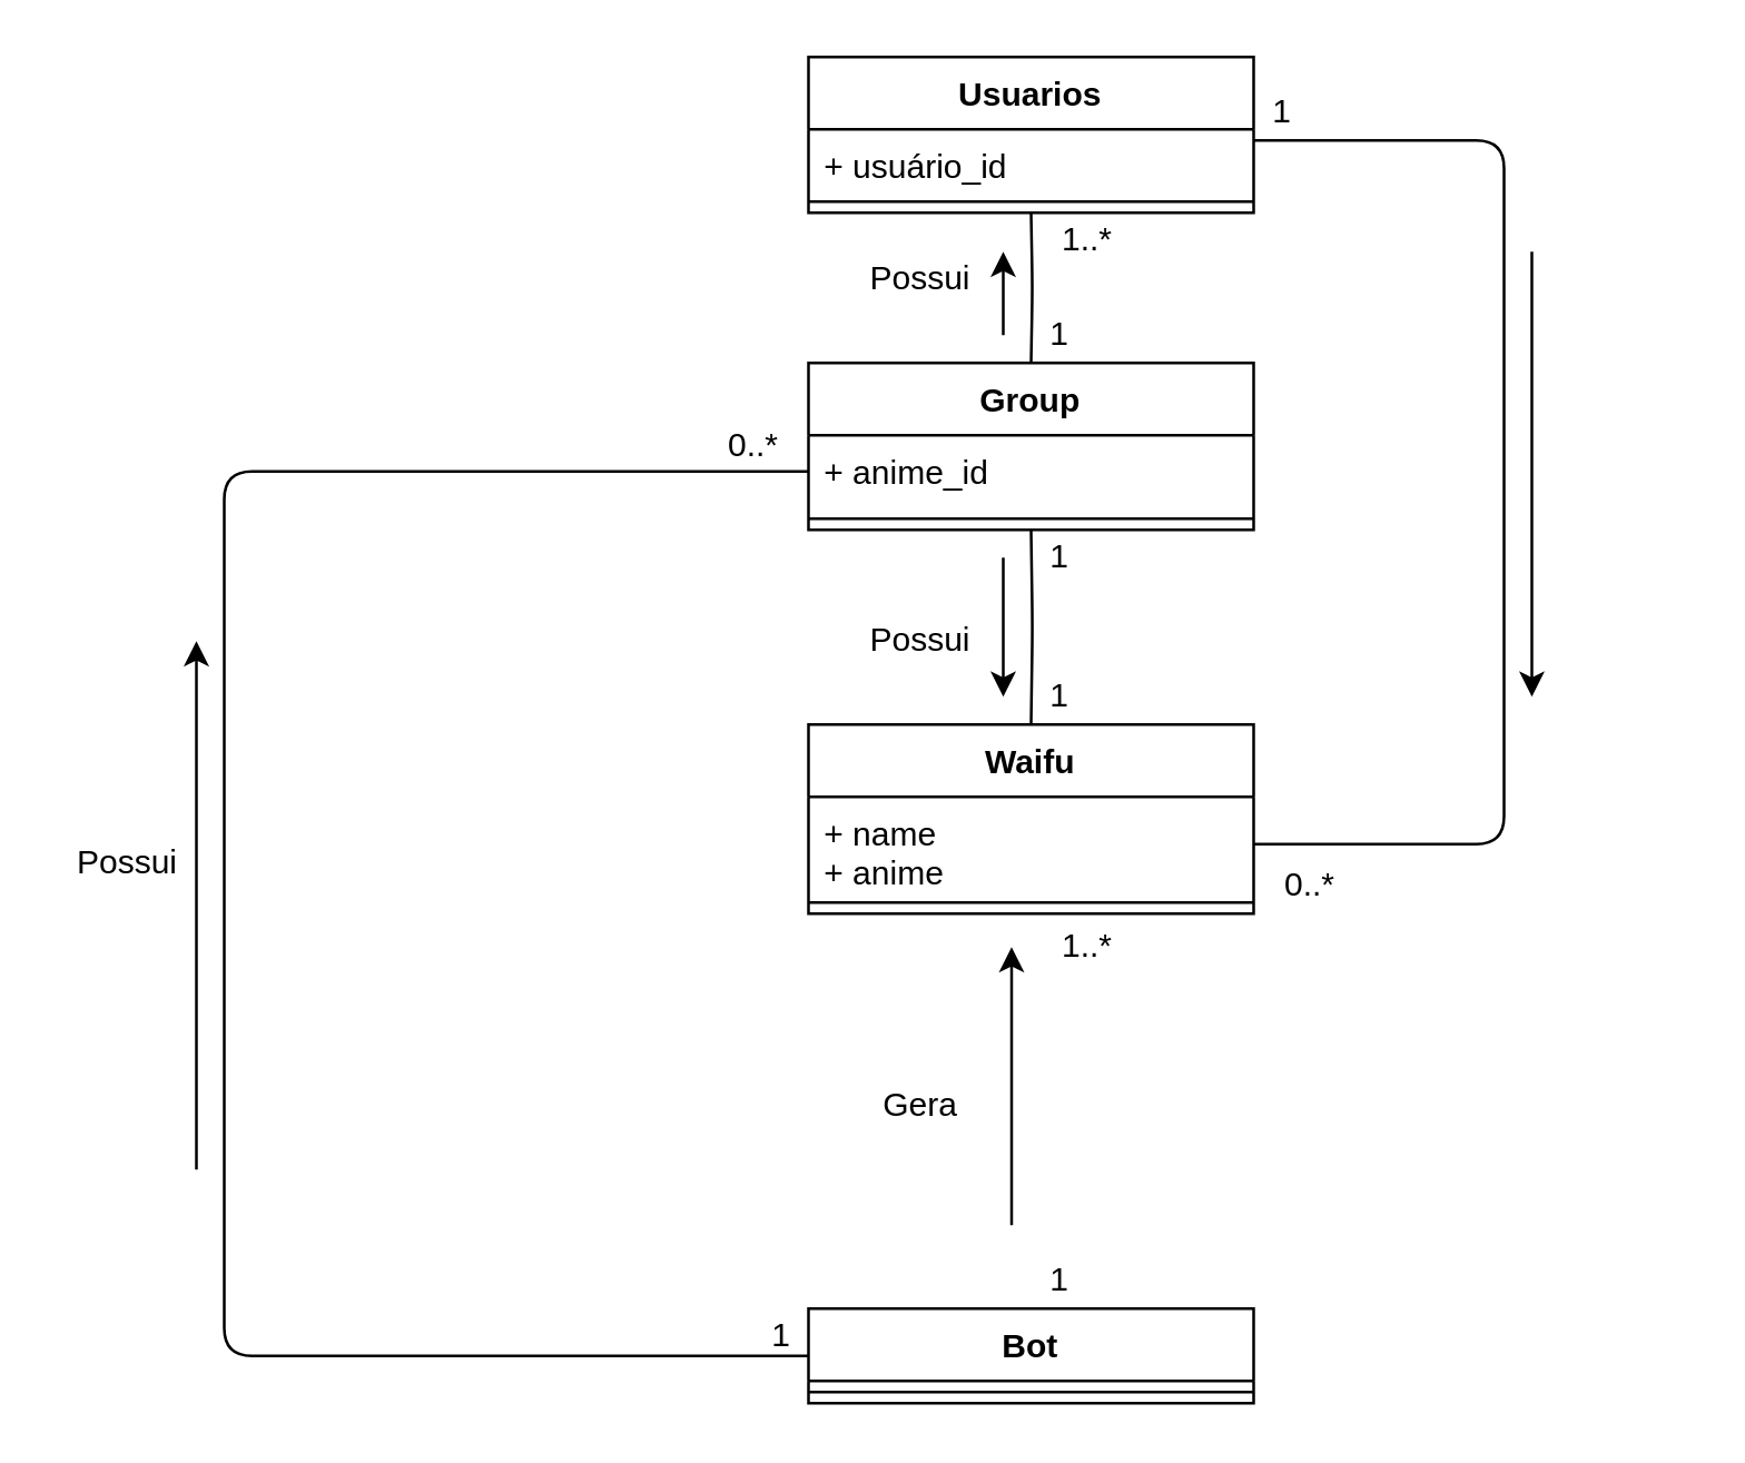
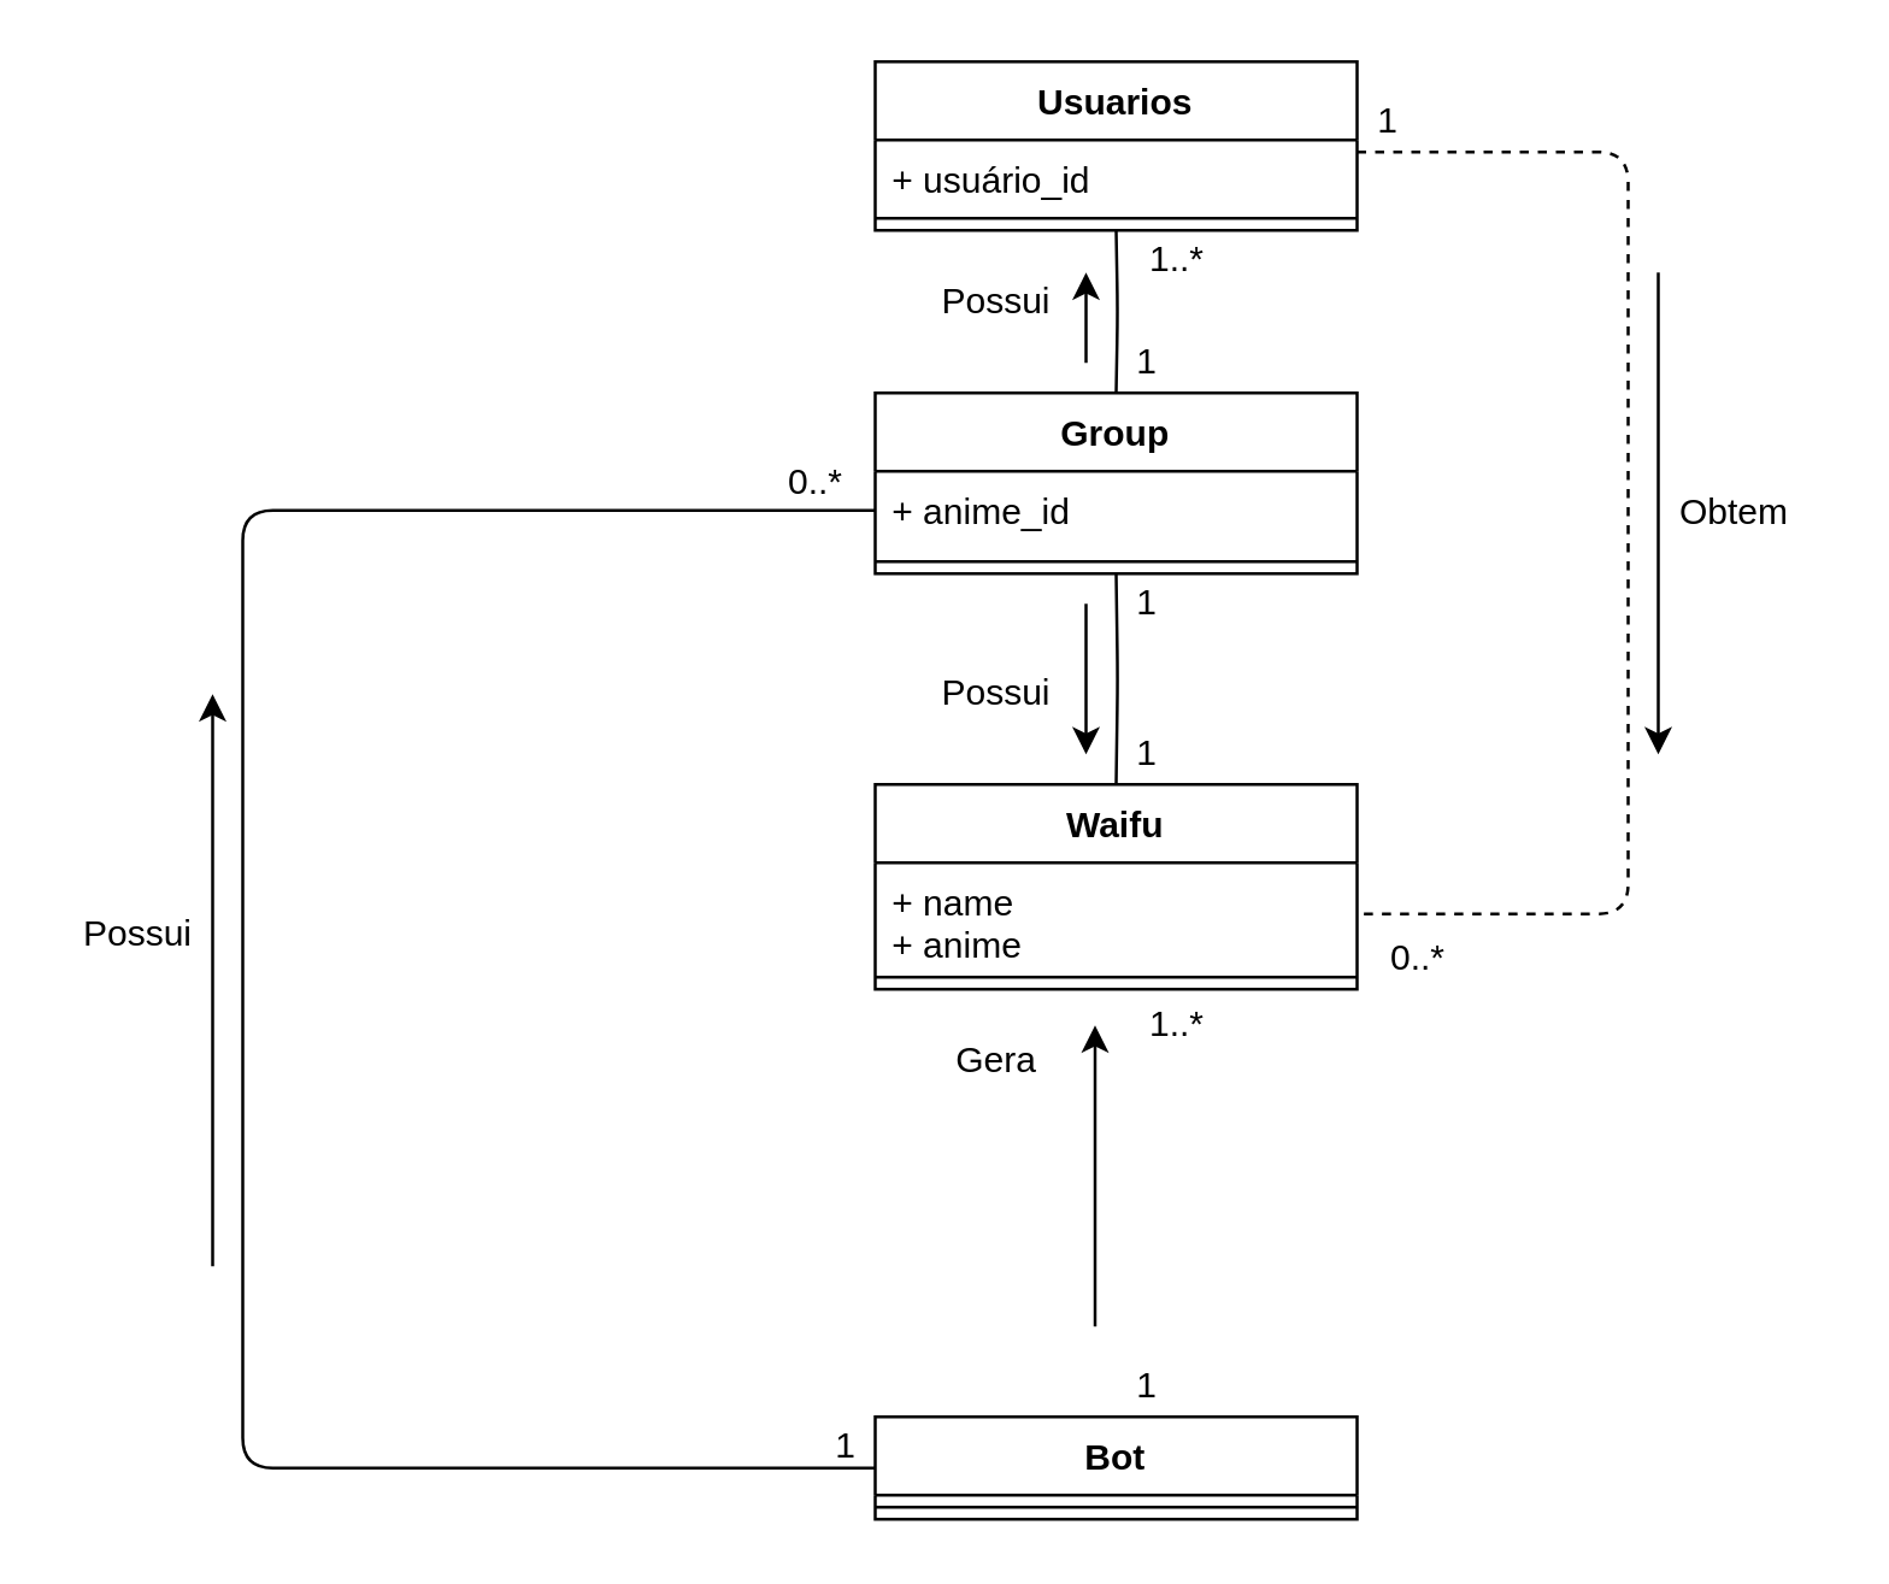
+ <mxCell id="24" value="Obtem" style="text;html=1;align=center;verticalAlign=middle;resizable=0;points=[];autosize=1;" vertex="1" parent="1"><mxGeometry x="545" y="160" width="60" height="20" as="geometry" /></mxCell>
- <mxCell id="14" value="" style="endArrow=none;html=1;entryX=1;entryY=0.5;entryDx=0;entryDy=0;exitX=1;exitY=0.182;exitDx=0;exitDy=0;edgeStyle=orthogonalEdgeStyle;exitPerimeter=0;" edge="1" parent="1" source="3" target="9"><mxGeometry width="50" height="50" relative="1" as="geometry"><mxPoint x="360" y="640" as="sourcePoint" /><mxPoint x="240" y="534" as="targetPoint" /><Array as="points"><mxPoint x="540" y="50" /><mxPoint x="540" y="303" /></Array></mxGeometry></mxCell>
+ <mxCell id="14" value="" style="endArrow=none;html=1;entryX=1;entryY=0.5;entryDx=0;entryDy=0;exitX=1;exitY=0.182;exitDx=0;exitDy=0;edgeStyle=orthogonalEdgeStyle;exitPerimeter=0;dashed=1;" edge="1" parent="1" source="3" target="9"><mxGeometry width="50" height="50" relative="1" as="geometry"><mxPoint x="360" y="640" as="sourcePoint" /><mxPoint x="240" y="534" as="targetPoint" /><Array as="points"><mxPoint x="540" y="50" /><mxPoint x="540" y="303" /></Array></mxGeometry></mxCell>
- <mxCell id="36" value="Gera" style="text;html=1;align=center;verticalAlign=middle;resizable=0;points=[];autosize=1;" vertex="1" parent="1"><mxGeometry x="305" y="387" width="50" height="20" as="geometry" /></mxCell>
+ <mxCell id="36" value="Gera" style="text;html=1;align=center;verticalAlign=middle;resizable=0;points=[];autosize=1;" vertex="1" parent="1"><mxGeometry x="305" y="342" width="50" height="20" as="geometry" /></mxCell>
